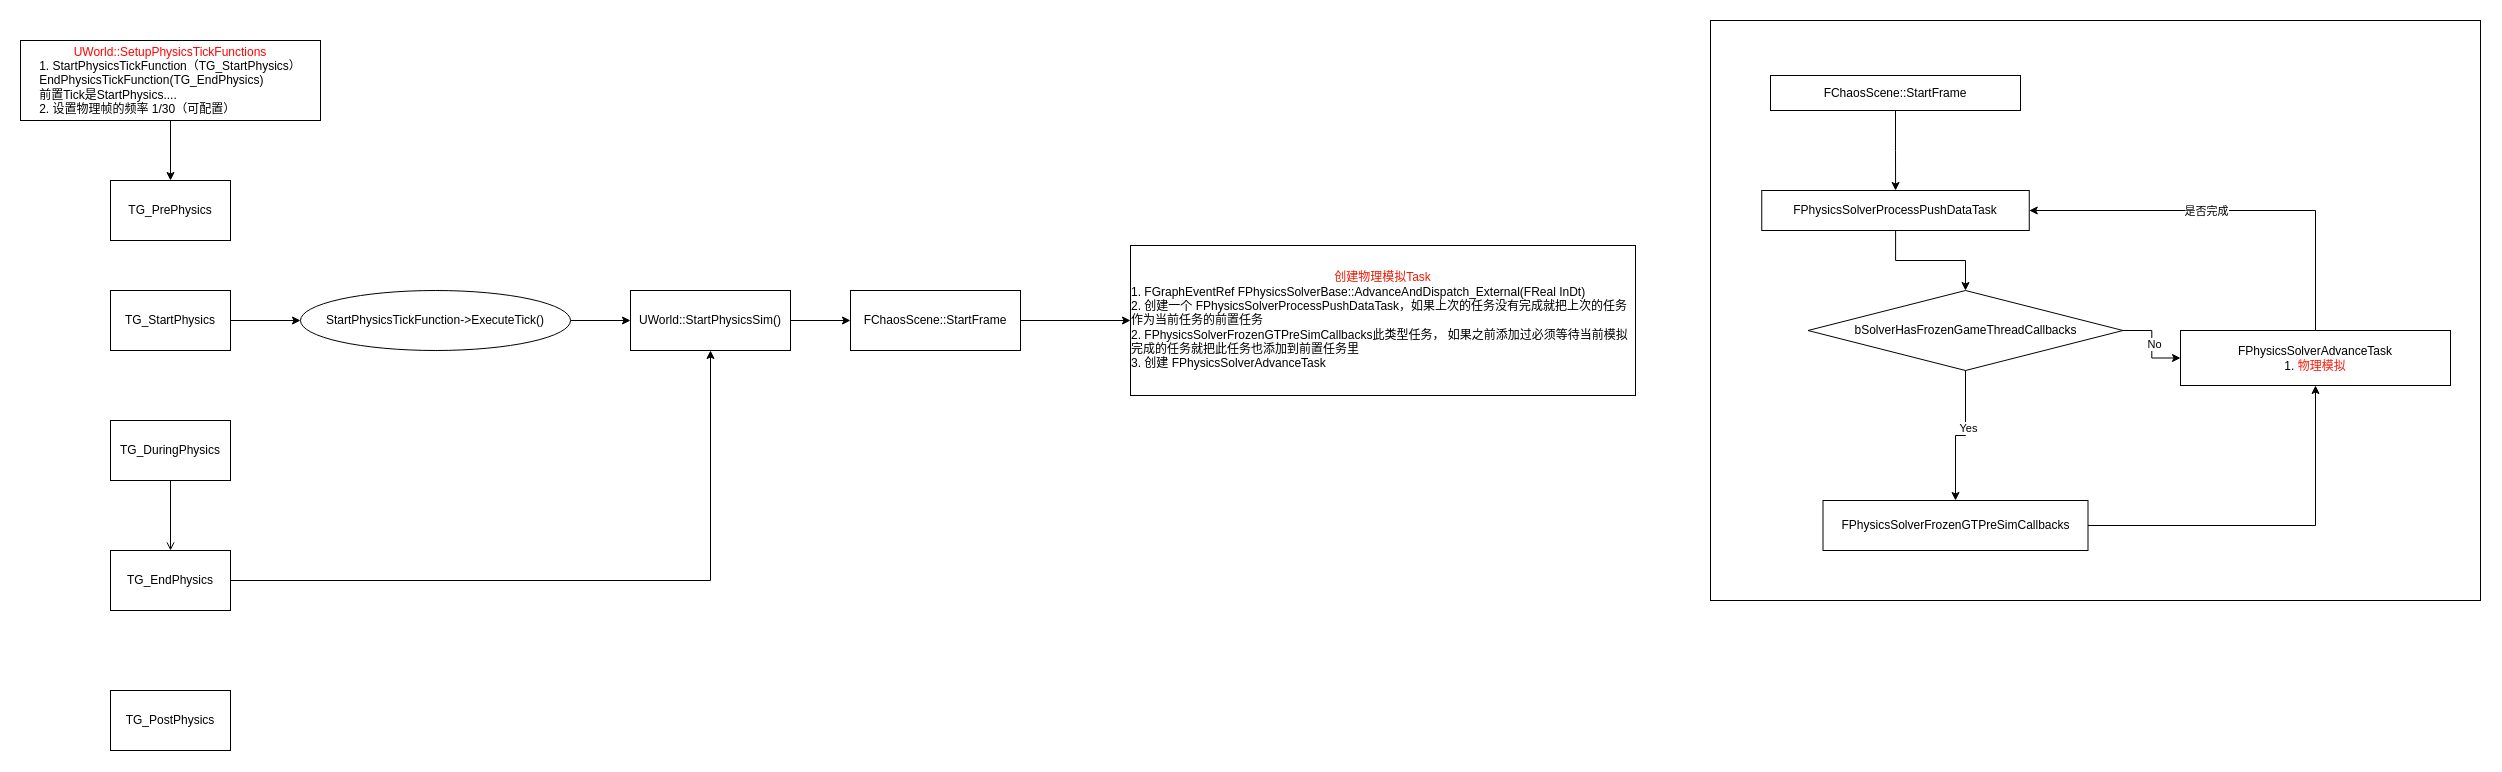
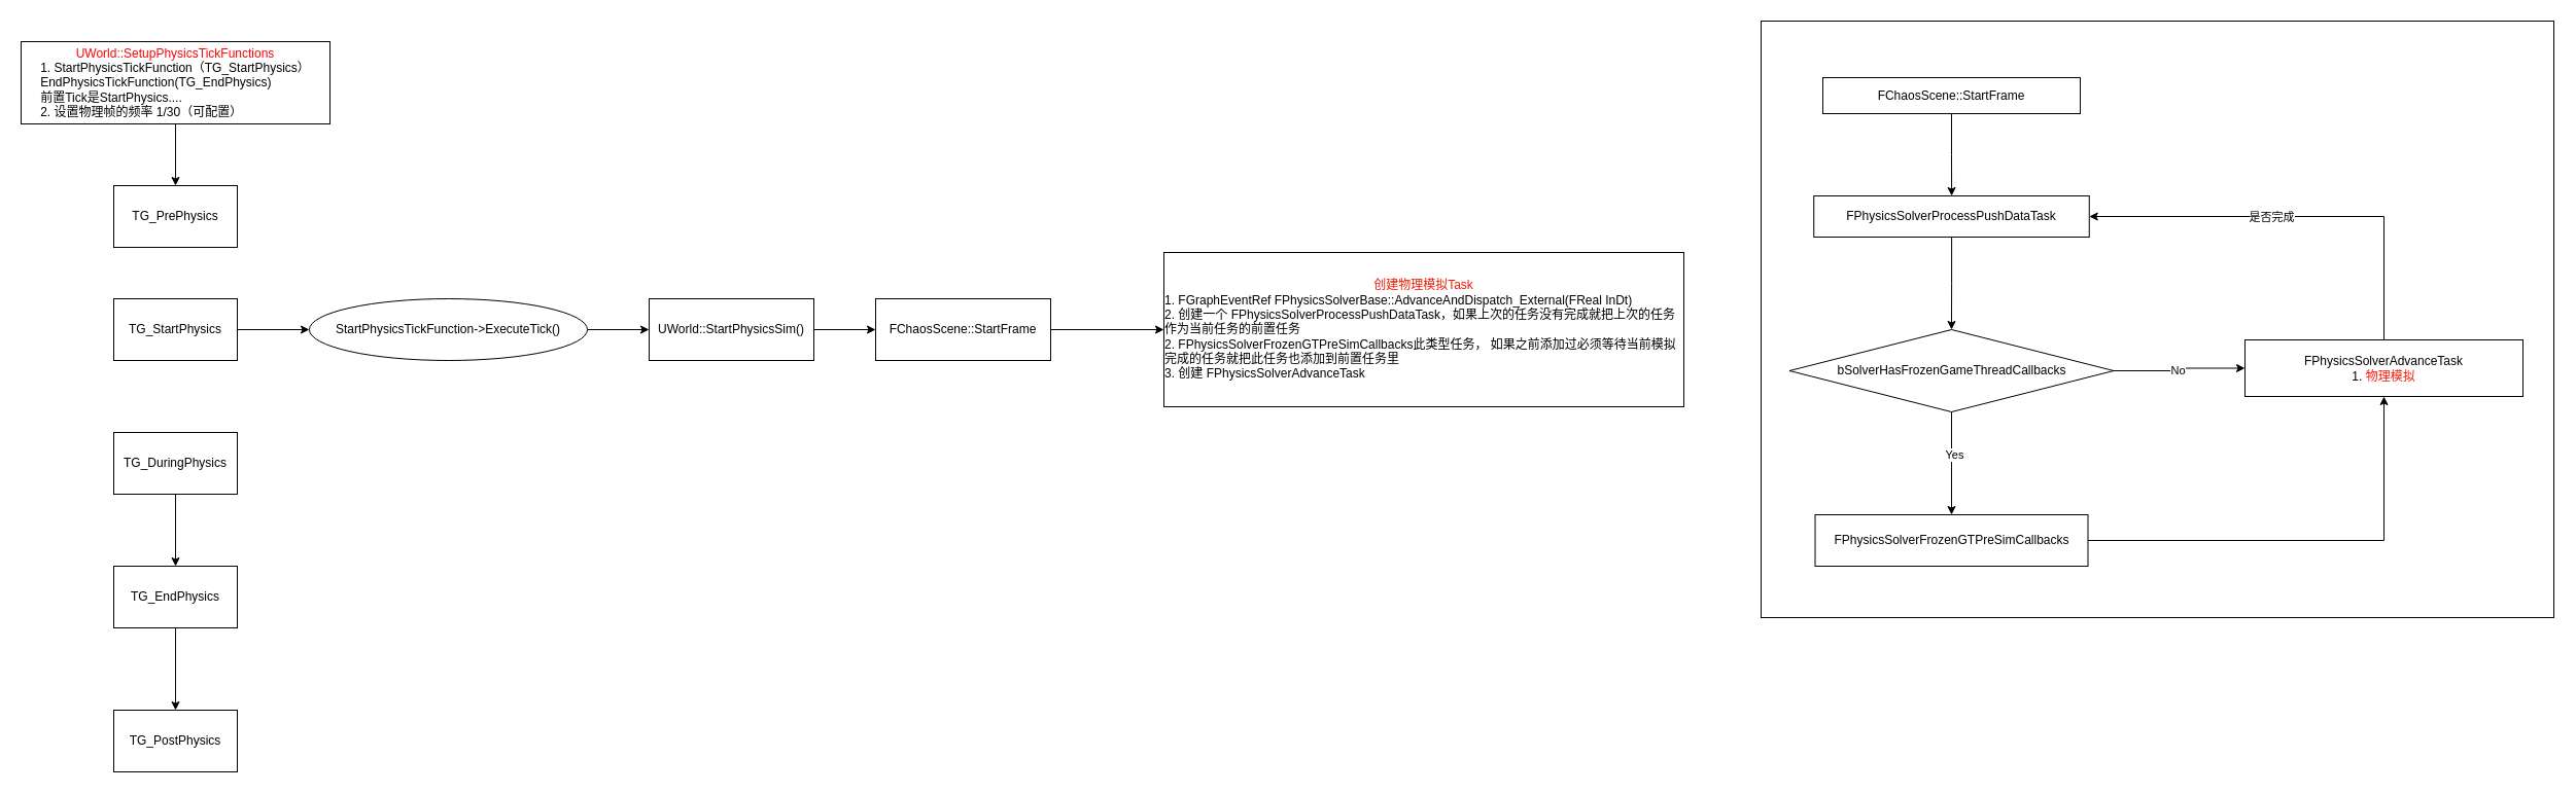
- <mxCell id="24" value="bSolverHasFrozenGameThreadCallbacks" style="rhombus;whiteSpace=wrap;html=1;rounded=0;movable=0;resizable=0;rotatable=0;deletable=0;editable=0;locked=1;connectable=0;" parent="19" vertex="1"><mxGeometry x="97.5" y="270" width="315" height="80" as="geometry" /></mxCell>
+ <mxCell id="24" value="bSolverHasFrozenGameThreadCallbacks" style="rhombus;whiteSpace=wrap;html=1;rounded=0;movable=0;resizable=0;rotatable=0;deletable=0;editable=0;locked=1;connectable=0;" parent="19" vertex="1"><mxGeometry x="27.5" y="300" width="315" height="80" as="geometry" /></mxCell>
- <mxCell id="26" value="FPhysicsSolverFrozenGTPreSimCallbacks" style="whiteSpace=wrap;html=1;rounded=0;movable=0;resizable=0;rotatable=0;deletable=0;editable=0;locked=1;connectable=0;" parent="19" vertex="1"><mxGeometry x="112.5" y="480" width="265" height="50" as="geometry" /></mxCell>
+ <mxCell id="26" value="FPhysicsSolverFrozenGTPreSimCallbacks" style="whiteSpace=wrap;html=1;rounded=0;movable=0;resizable=0;rotatable=0;deletable=0;editable=0;locked=1;connectable=0;" parent="19" vertex="1"><mxGeometry x="52.5" y="480" width="265" height="50" as="geometry" /></mxCell>
- <mxCell id="7" value="" style="edgeStyle=orthogonalEdgeStyle;rounded=0;orthogonalLoop=1;jettySize=auto;html=1;endArrow=open;" parent="1" source="8" target="10" edge="1"><mxGeometry relative="1" as="geometry" /></mxCell>
+ <mxCell id="7" value="" style="edgeStyle=orthogonalEdgeStyle;rounded=0;orthogonalLoop=1;jettySize=auto;html=1;" parent="1" source="8" target="10" edge="1"><mxGeometry relative="1" as="geometry" /></mxCell>
- <mxCell id="9" value="" style="edgeStyle=orthogonalEdgeStyle;rounded=0;orthogonalLoop=1;jettySize=auto;html=1;" parent="1" source="10" target="15" edge="1"><mxGeometry relative="1" as="geometry" /></mxCell>
+ <mxCell id="9" value="" style="edgeStyle=orthogonalEdgeStyle;rounded=0;orthogonalLoop=1;jettySize=auto;html=1;" parent="1" source="10" target="11" edge="1"><mxGeometry relative="1" as="geometry" /></mxCell>
